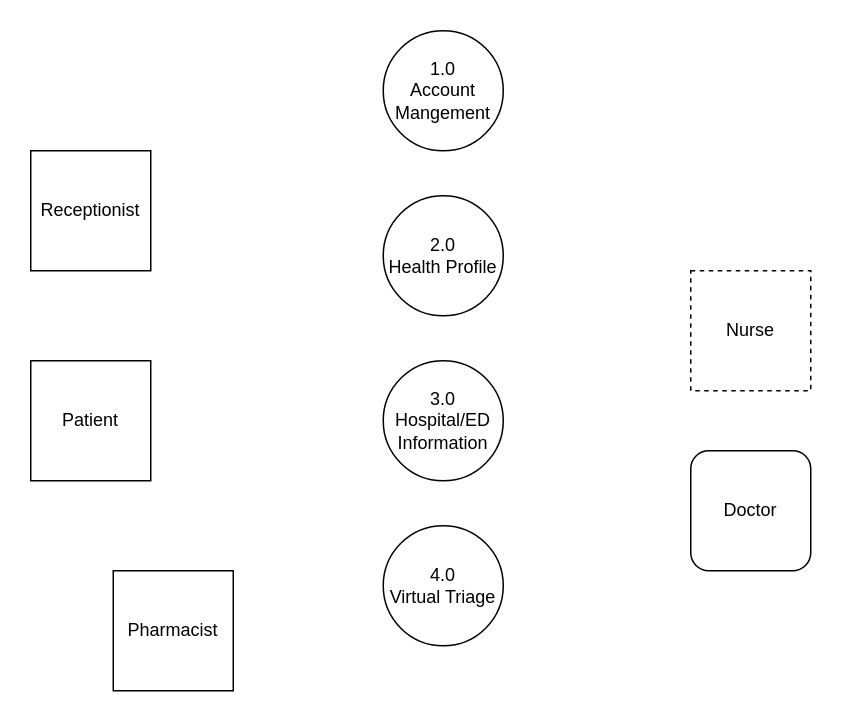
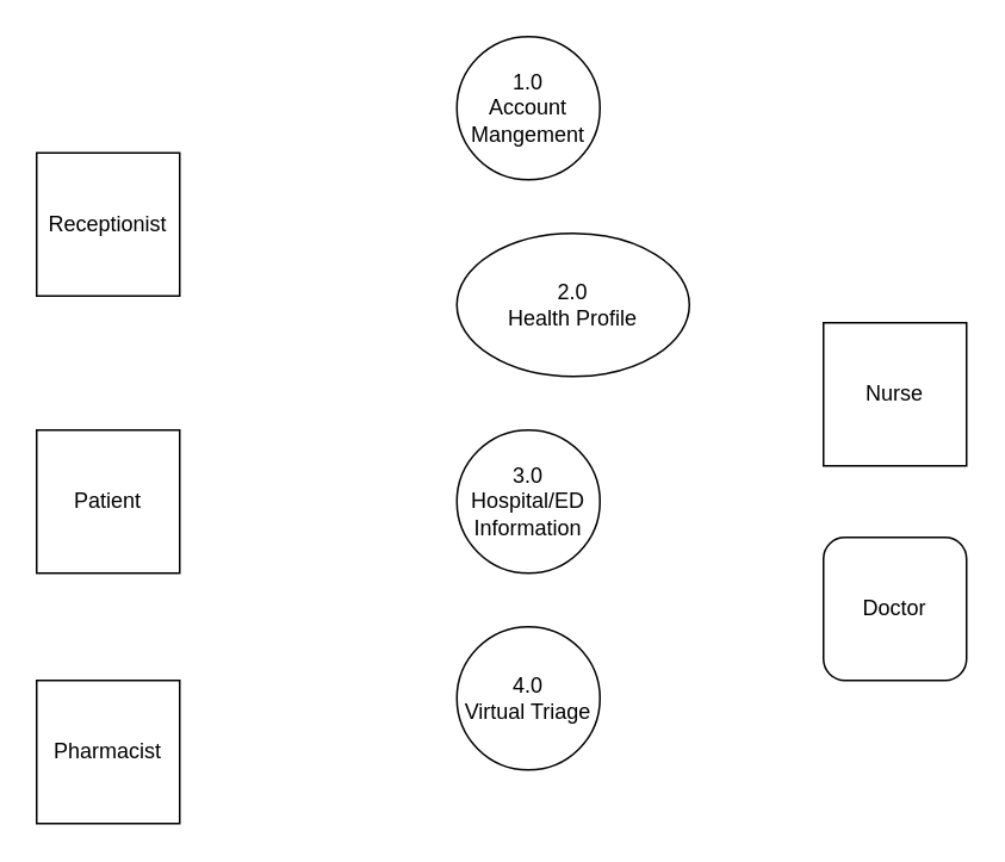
- <mxCell id="7" value="Receptionist" style="whiteSpace=wrap;html=1;aspect=fixed;" vertex="1" parent="1"><mxGeometry x="20" y="100" width="80" height="80" as="geometry" /></mxCell>
+ <mxCell id="7" value="Receptionist" style="whiteSpace=wrap;html=1;aspect=fixed;" vertex="1" parent="1"><mxGeometry x="20" y="85" width="80" height="80" as="geometry" /></mxCell>
- <mxCell id="3" value="&lt;div&gt;2.0&lt;/div&gt;&lt;div&gt;Health Profile&lt;br&gt;&lt;/div&gt;" style="ellipse;whiteSpace=wrap;html=1;aspect=fixed;" vertex="1" parent="1"><mxGeometry x="255" y="130" width="80" height="80" as="geometry" /></mxCell>
+ <mxCell id="3" value="&lt;div&gt;2.0&lt;/div&gt;&lt;div&gt;Health Profile&lt;br&gt;&lt;/div&gt;" style="ellipse;whiteSpace=wrap;html=1;aspect=fixed;" vertex="1" parent="1"><mxGeometry x="255" y="130" width="130" height="80" as="geometry" /></mxCell>
- <mxCell id="9" value="Nurse" style="whiteSpace=wrap;html=1;aspect=fixed;dashed=1;" vertex="1" parent="1"><mxGeometry x="460" y="180" width="80" height="80" as="geometry" /></mxCell>
+ <mxCell id="9" value="Nurse" style="whiteSpace=wrap;html=1;aspect=fixed;" vertex="1" parent="1"><mxGeometry x="460" y="180" width="80" height="80" as="geometry" /></mxCell>
- <mxCell id="8" value="Pharmacist" style="whiteSpace=wrap;html=1;aspect=fixed;" vertex="1" parent="1"><mxGeometry x="75" y="380" width="80" height="80" as="geometry" /></mxCell>
+ <mxCell id="8" value="Pharmacist" style="whiteSpace=wrap;html=1;aspect=fixed;" vertex="1" parent="1"><mxGeometry x="20" y="380" width="80" height="80" as="geometry" /></mxCell>
